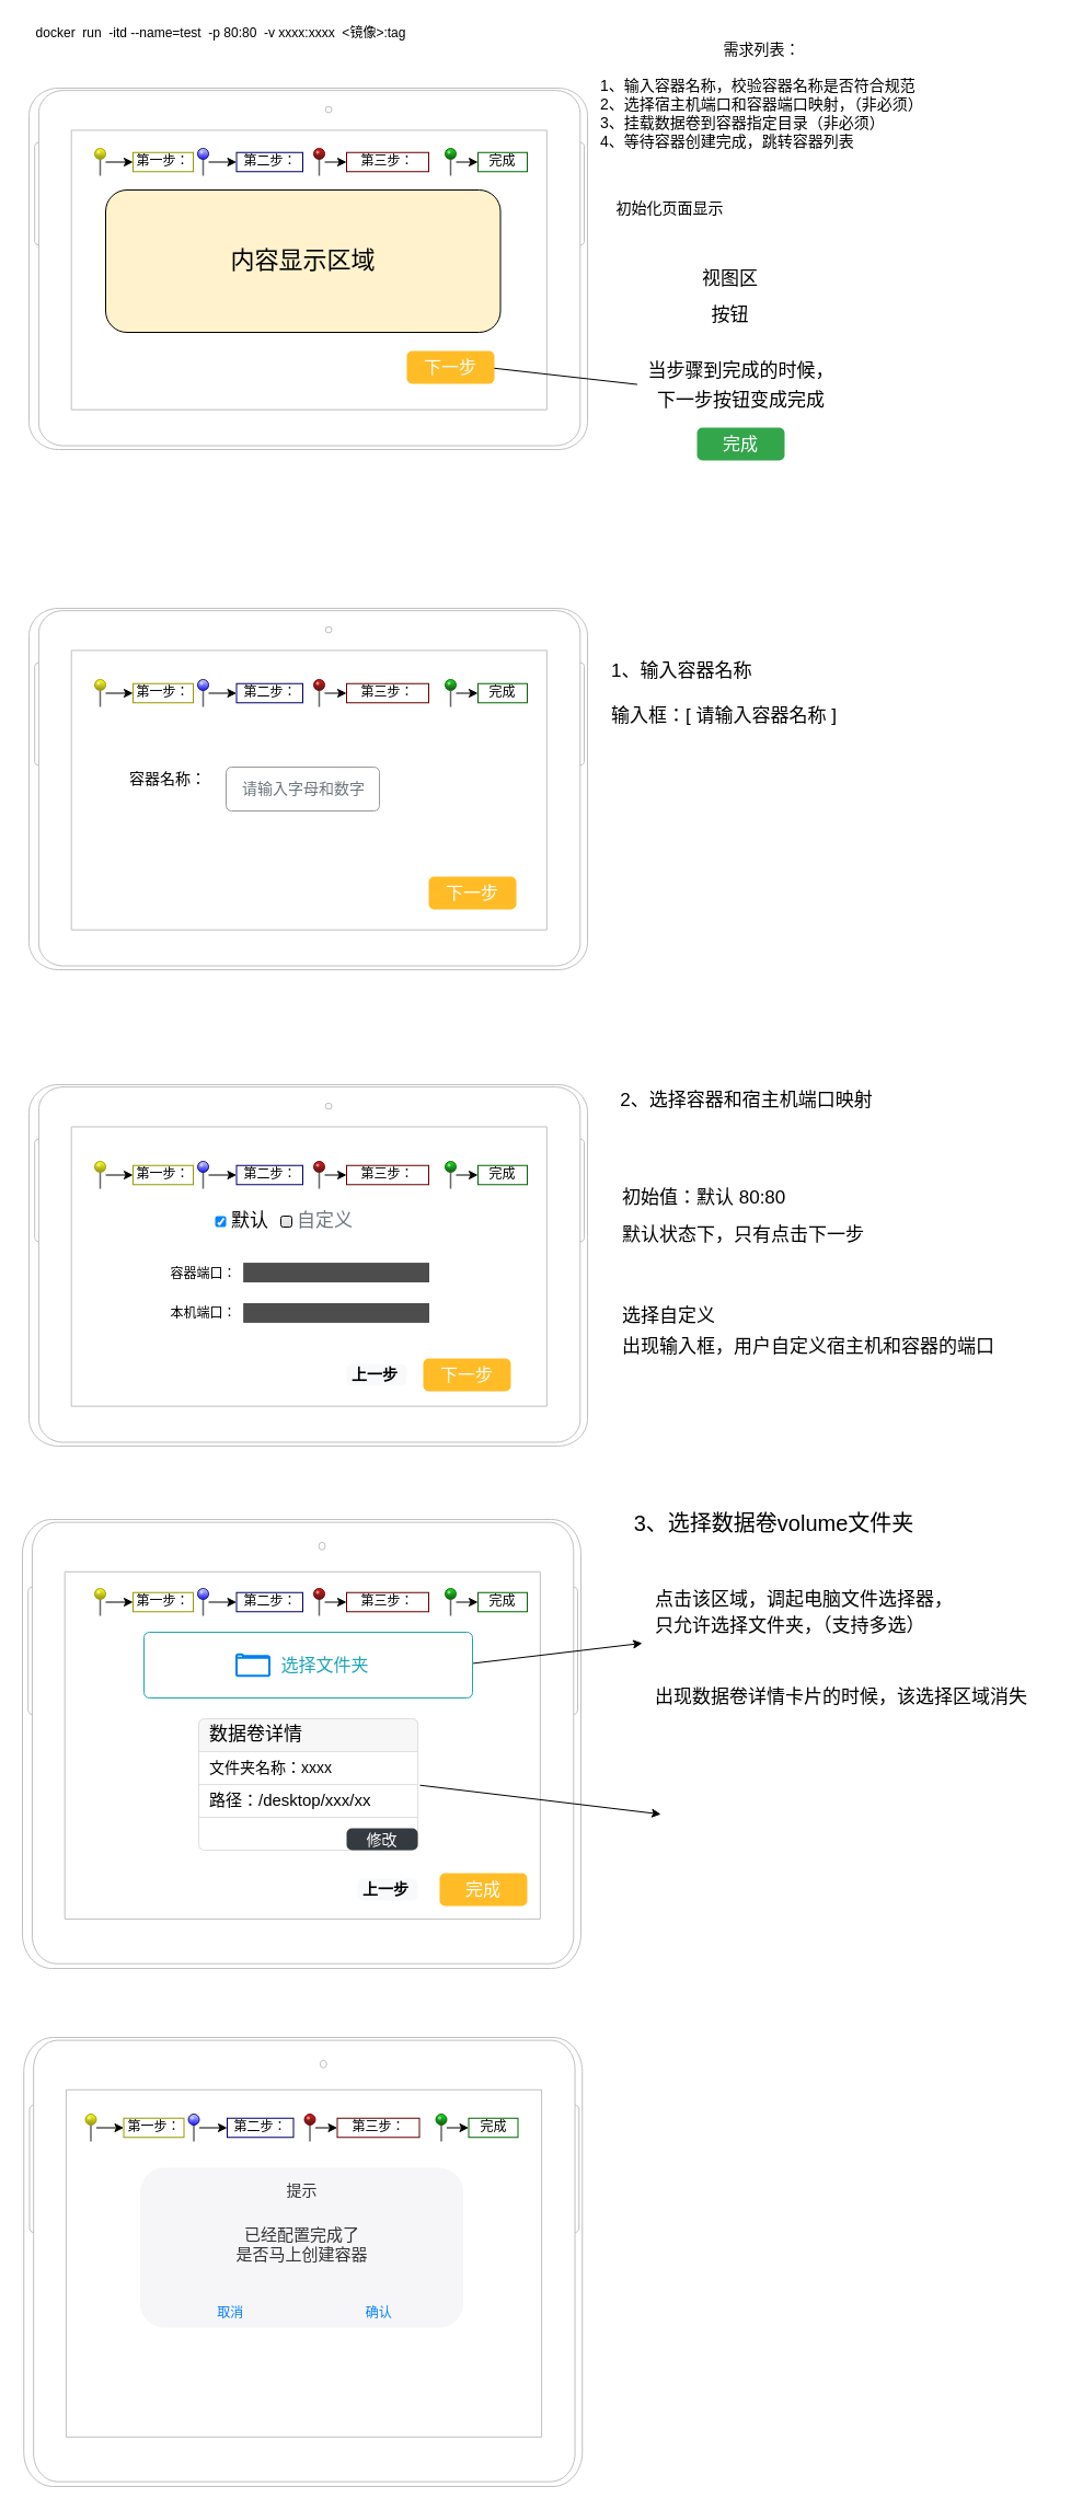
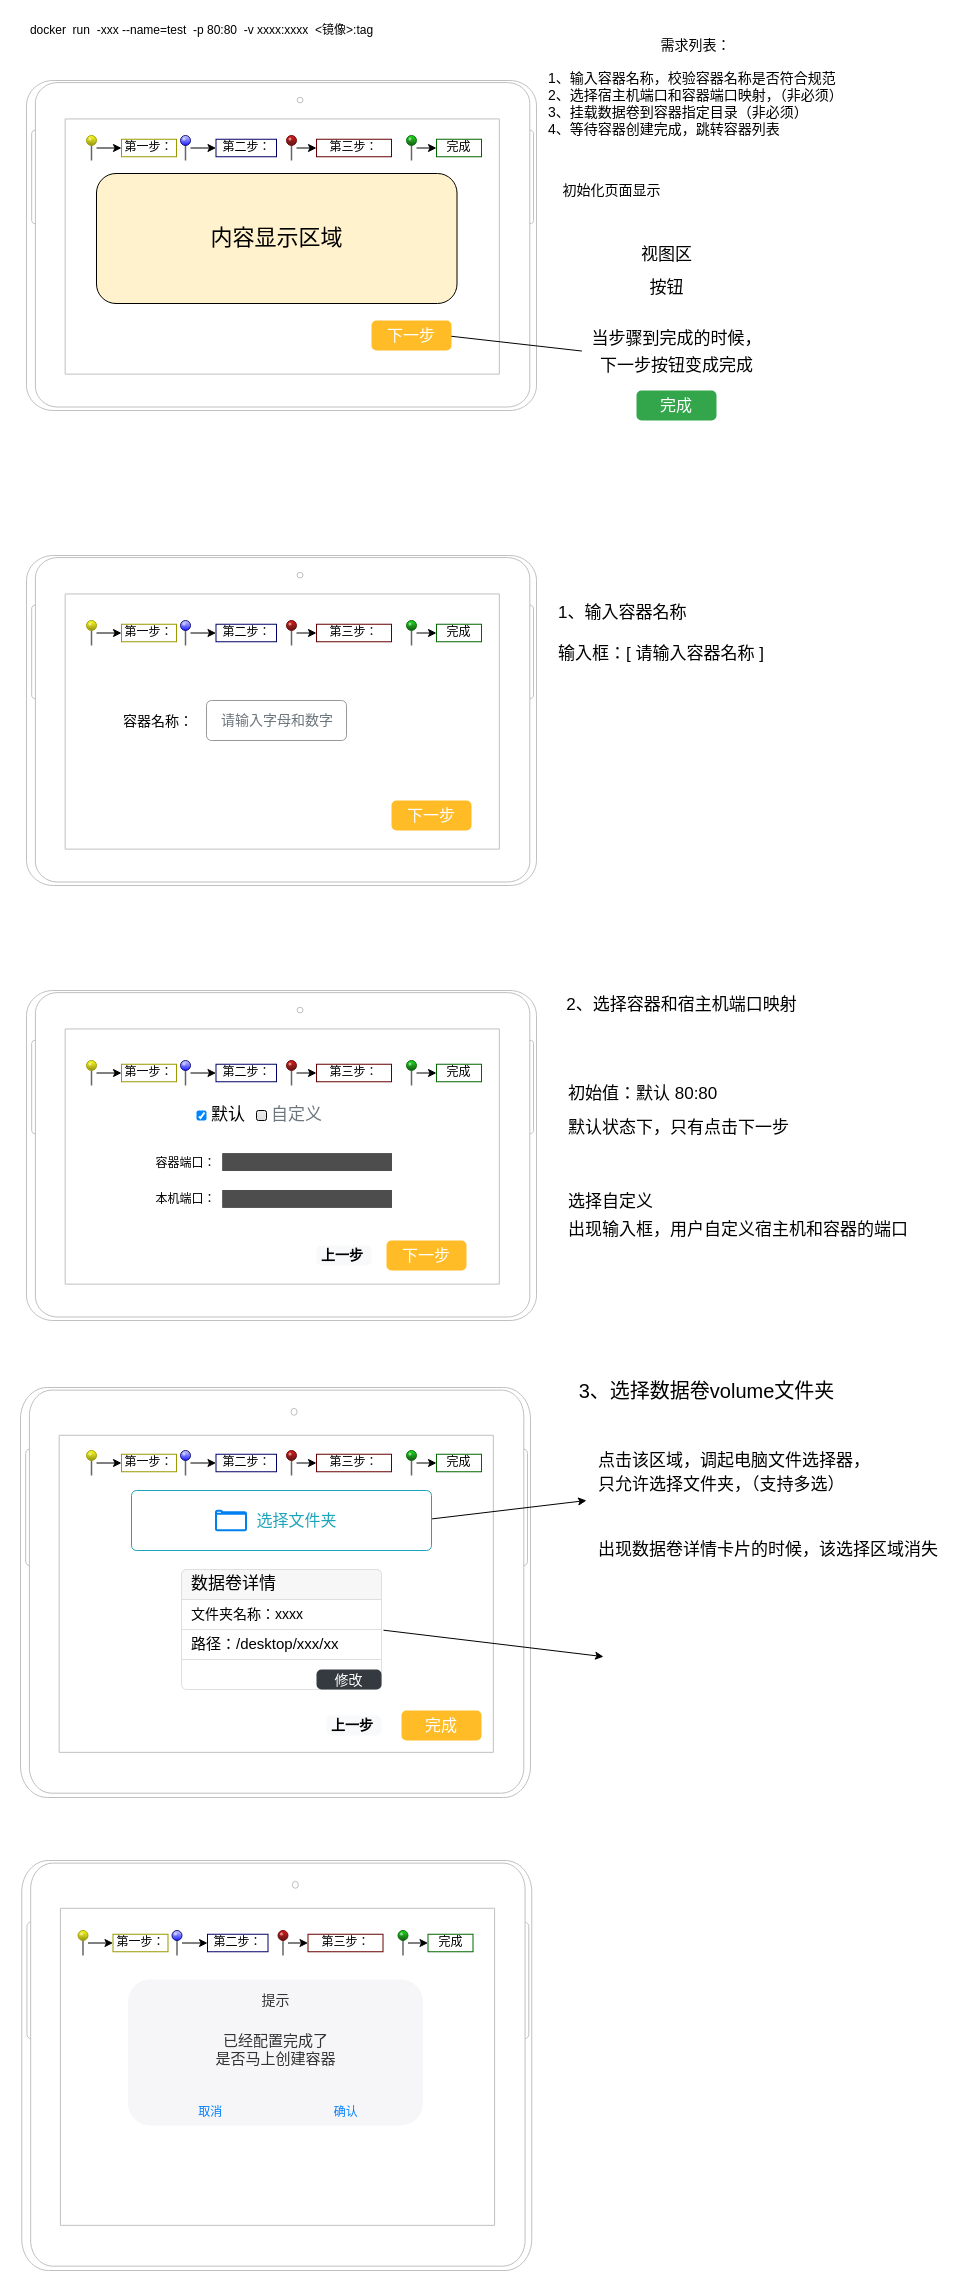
- <mxCell id="3" value="docker&amp;nbsp; run&amp;nbsp; -itd --name=test&amp;nbsp; -p 80:80&amp;nbsp; -v xxxx:xxxx&amp;nbsp; &amp;lt;镜像&amp;gt;:tag" style="text;html=1;align=center;verticalAlign=middle;resizable=0;points=[];autosize=1;strokeColor=none;fillColor=none;" parent="1" vertex="1"><mxGeometry x="26" y="20" width="350" height="20" as="geometry" /></mxCell>
+ <mxCell id="3" value="docker&amp;nbsp; run&amp;nbsp; -xxx --name=test&amp;nbsp; -p 80:80&amp;nbsp; -v xxxx:xxxx&amp;nbsp; &amp;lt;镜像&amp;gt;:tag" style="text;html=1;align=center;verticalAlign=middle;resizable=0;points=[];autosize=1;strokeColor=none;fillColor=none;" parent="1" vertex="1"><mxGeometry x="26" y="20" width="350" height="20" as="geometry" /></mxCell>
- <mxCell id="39" value="容器名称：" style="fillColor=none;strokeColor=none;align=left;fontSize=14;" vertex="1" parent="1"><mxGeometry x="116" y="690" width="70" height="40" as="geometry" /></mxCell>
+ <mxCell id="39" value="容器名称：" style="fillColor=none;strokeColor=none;align=left;fontSize=14;" vertex="1" parent="1"><mxGeometry x="121" y="700" width="70" height="40" as="geometry" /></mxCell>
